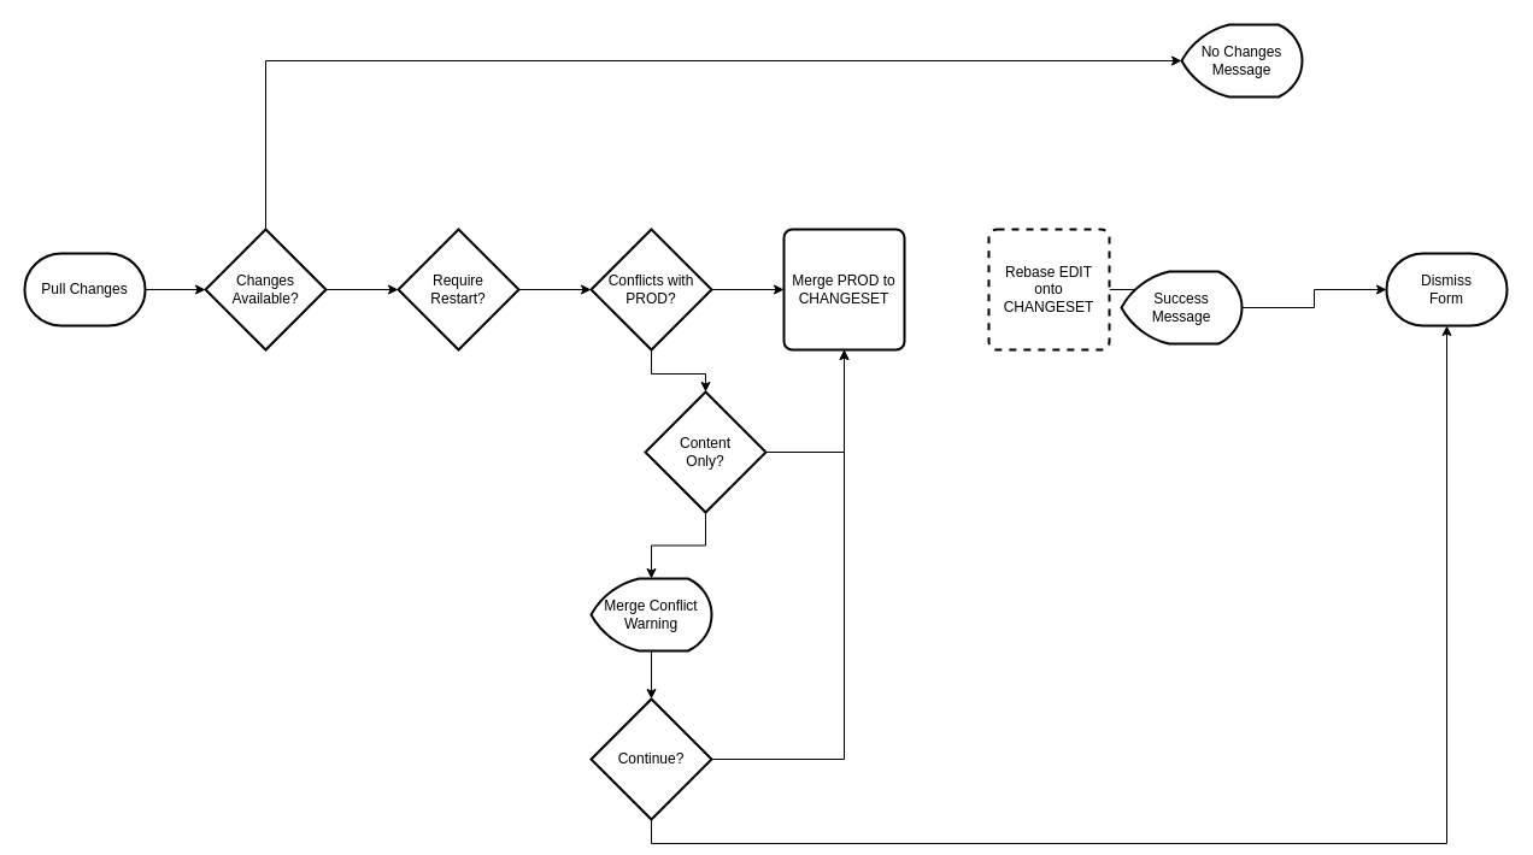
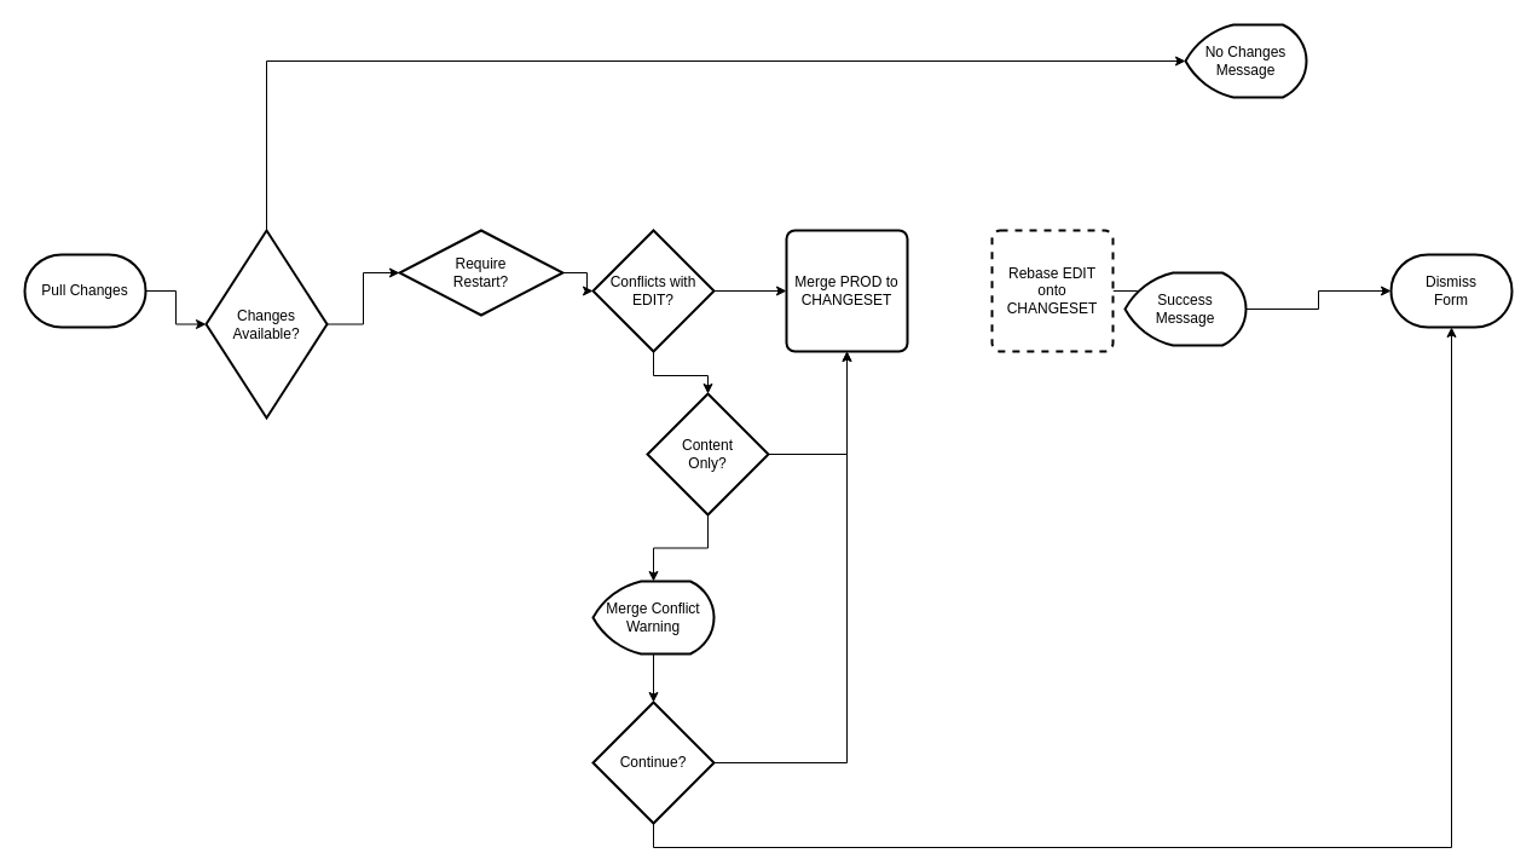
- <mxCell id="6" value="Changes&lt;br&gt;Available?" style="strokeWidth=2;html=1;shape=mxgraph.flowchart.decision;whiteSpace=wrap;" vertex="1" parent="1"><mxGeometry x="170" y="190" width="100" height="100" as="geometry" /></mxCell>
+ <mxCell id="6" value="Changes&lt;br&gt;Available?" style="strokeWidth=2;html=1;shape=mxgraph.flowchart.decision;whiteSpace=wrap;" vertex="1" parent="1"><mxGeometry x="170" y="190" width="100" height="155" as="geometry" /></mxCell>
- <mxCell id="8" value="Require&lt;br&gt;Restart?" style="strokeWidth=2;html=1;shape=mxgraph.flowchart.decision;whiteSpace=wrap;" vertex="1" parent="1"><mxGeometry x="330" y="190" width="100" height="100" as="geometry" /></mxCell>
+ <mxCell id="8" value="Require&lt;br&gt;Restart?" style="strokeWidth=2;html=1;shape=mxgraph.flowchart.decision;whiteSpace=wrap;" vertex="1" parent="1"><mxGeometry x="330" y="190" width="135" height="70" as="geometry" /></mxCell>
- <mxCell id="11" value="Conflicts with PROD?" style="strokeWidth=2;html=1;shape=mxgraph.flowchart.decision;whiteSpace=wrap;" vertex="1" parent="1"><mxGeometry x="490" y="190" width="100" height="100" as="geometry" /></mxCell>
+ <mxCell id="11" value="Conflicts with EDIT?" style="strokeWidth=2;html=1;shape=mxgraph.flowchart.decision;whiteSpace=wrap;" vertex="1" parent="1"><mxGeometry x="490" y="190" width="100" height="100" as="geometry" /></mxCell>
